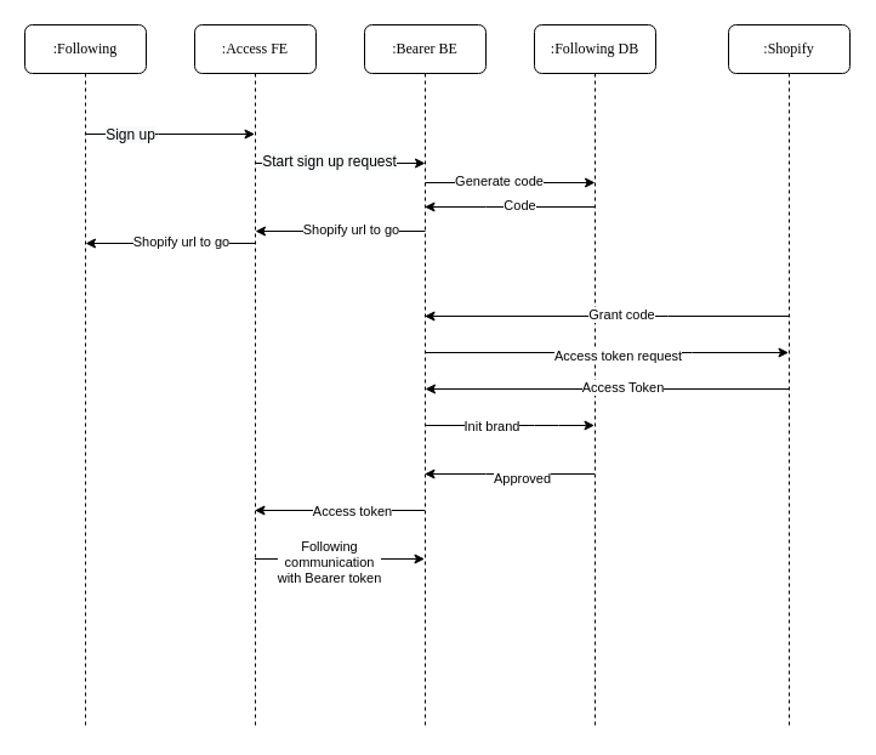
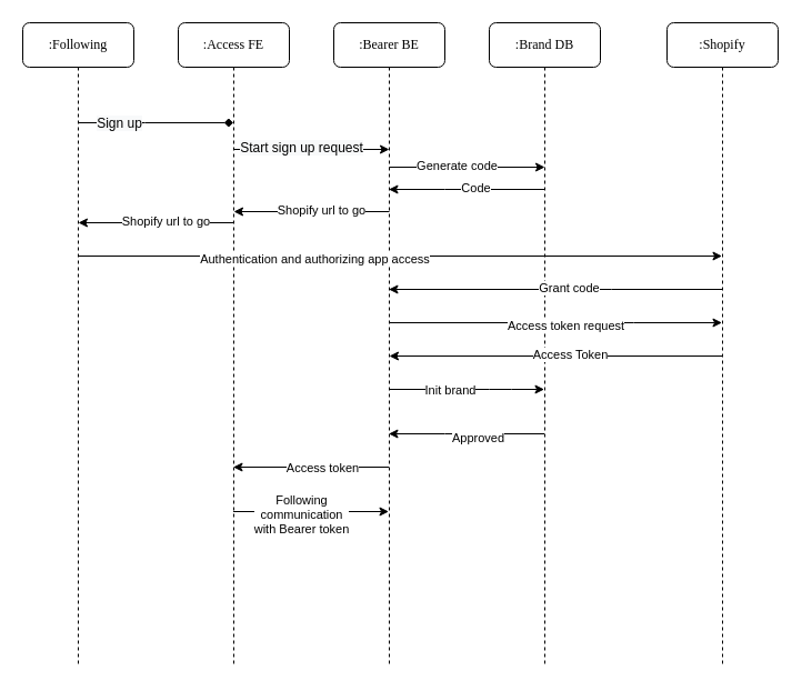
- <mxCell id="4" value=":Following DB" style="shape=umlLifeline;perimeter=lifelinePerimeter;whiteSpace=wrap;html=1;container=1;collapsible=0;recursiveResize=0;outlineConnect=0;rounded=1;shadow=0;comic=0;labelBackgroundColor=none;strokeWidth=1;fontFamily=Verdana;fontSize=12;align=center;" parent="1" vertex="1"><mxGeometry x="440" y="20" width="100" height="580" as="geometry" /></mxCell>
+ <mxCell id="4" value=":Brand DB" style="shape=umlLifeline;perimeter=lifelinePerimeter;whiteSpace=wrap;html=1;container=1;collapsible=0;recursiveResize=0;outlineConnect=0;rounded=1;shadow=0;comic=0;labelBackgroundColor=none;strokeWidth=1;fontFamily=Verdana;fontSize=12;align=center;" parent="1" vertex="1"><mxGeometry x="440" y="20" width="100" height="580" as="geometry" /></mxCell>
- <mxCell id="7" value="" style="endArrow=classic;html=1;" edge="1" parent="1" source="6" target="2"><mxGeometry width="50" height="50" relative="1" as="geometry"><mxPoint x="370" y="250" as="sourcePoint" /><mxPoint x="420" y="200" as="targetPoint" /><Array as="points"><mxPoint x="120" y="110" /></Array></mxGeometry></mxCell>
+ <mxCell id="7" value="" style="endArrow=diamond;html=1;" edge="1" parent="1" source="6" target="2"><mxGeometry width="50" height="50" relative="1" as="geometry"><mxPoint x="370" y="250" as="sourcePoint" /><mxPoint x="420" y="200" as="targetPoint" /><Array as="points"><mxPoint x="120" y="110" /></Array></mxGeometry></mxCell>
+ <mxCell id="19" value="" style="endArrow=classic;html=1;" edge="1" parent="1" source="6" target="5"><mxGeometry width="50" height="50" relative="1" as="geometry"><mxPoint x="370" y="250" as="sourcePoint" /><mxPoint x="420" y="200" as="targetPoint" /><Array as="points"><mxPoint x="270" y="230" /></Array></mxGeometry></mxCell>
+ <mxCell id="20" value="Authentication and authorizing app access" style="edgeLabel;html=1;align=center;verticalAlign=middle;resizable=0;points=[];" vertex="1" connectable="0" parent="19"><mxGeometry x="-0.267" y="-2" relative="1" as="geometry"><mxPoint as="offset" /></mxGeometry></mxCell>
